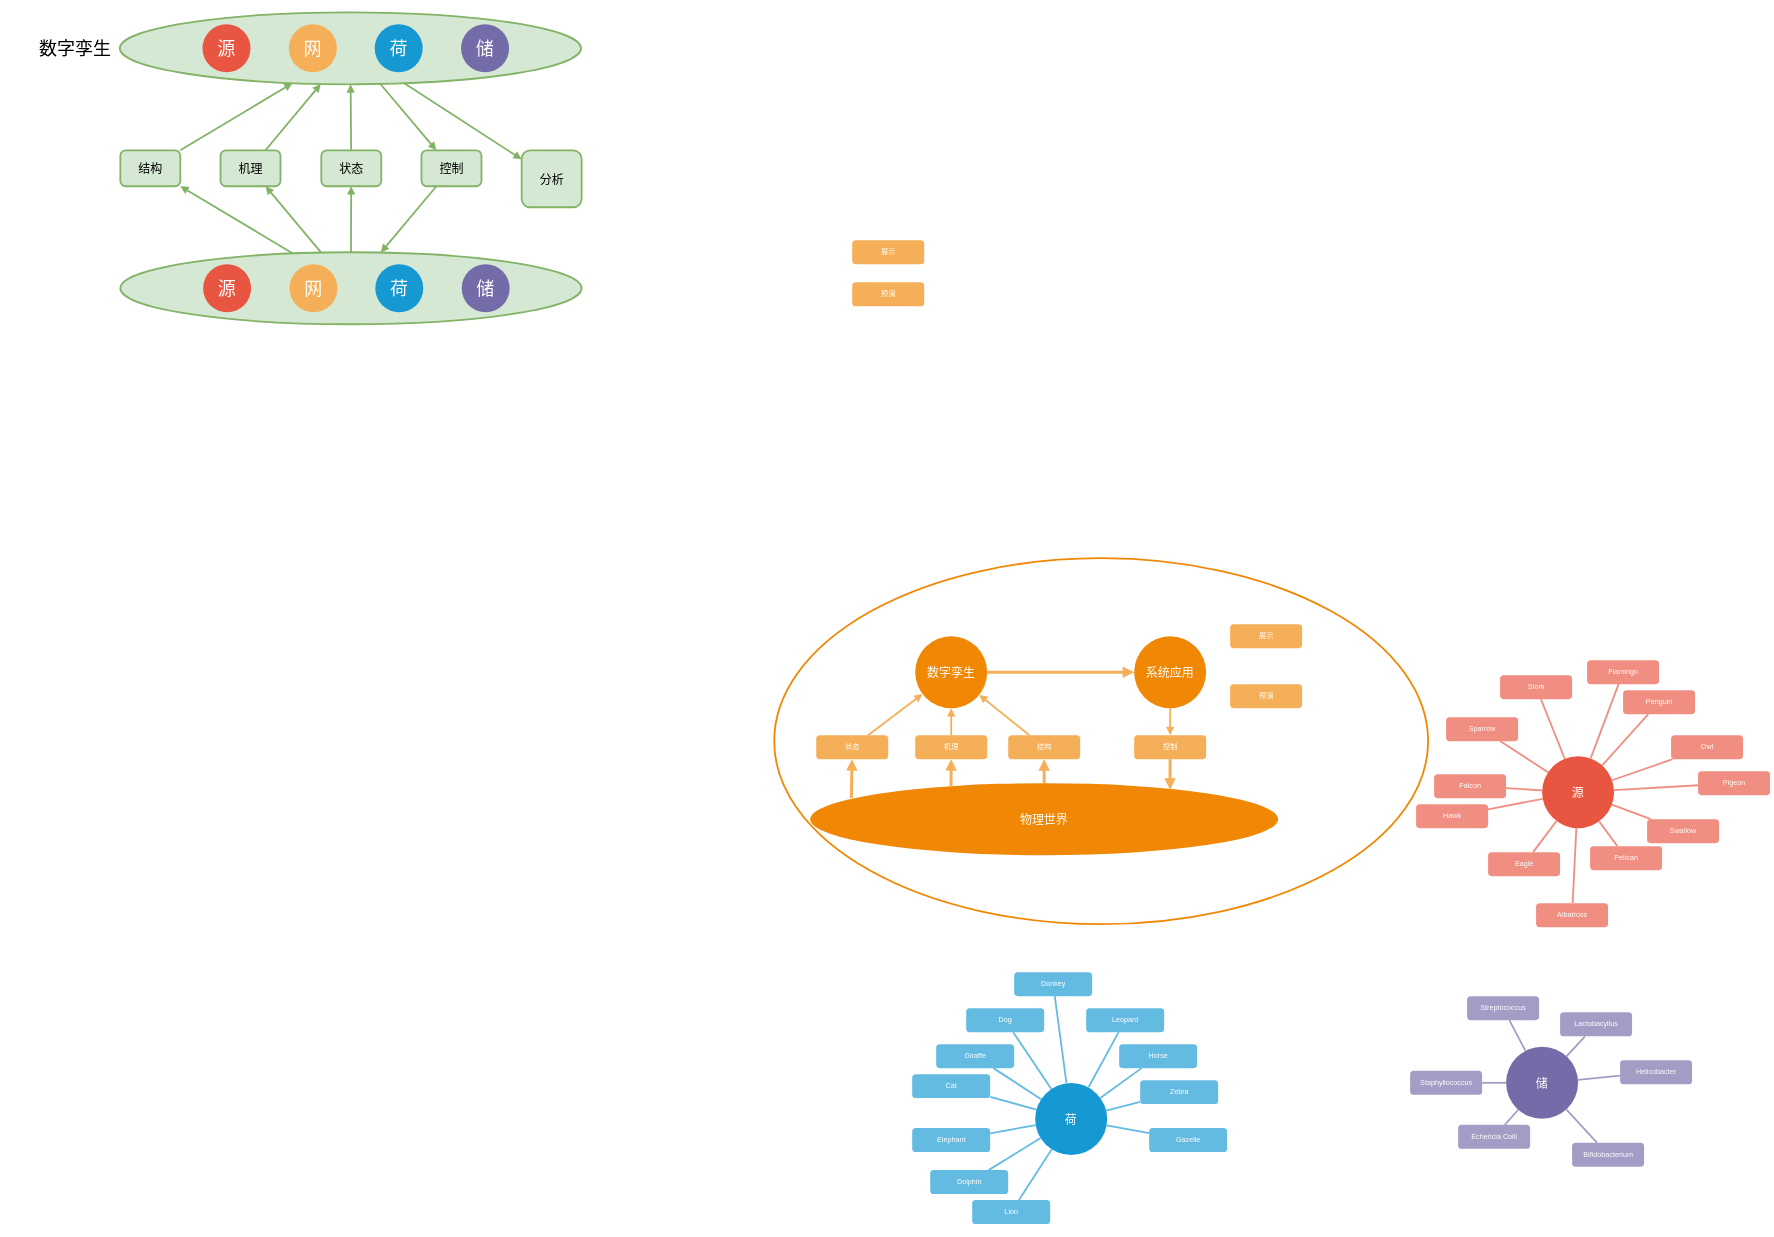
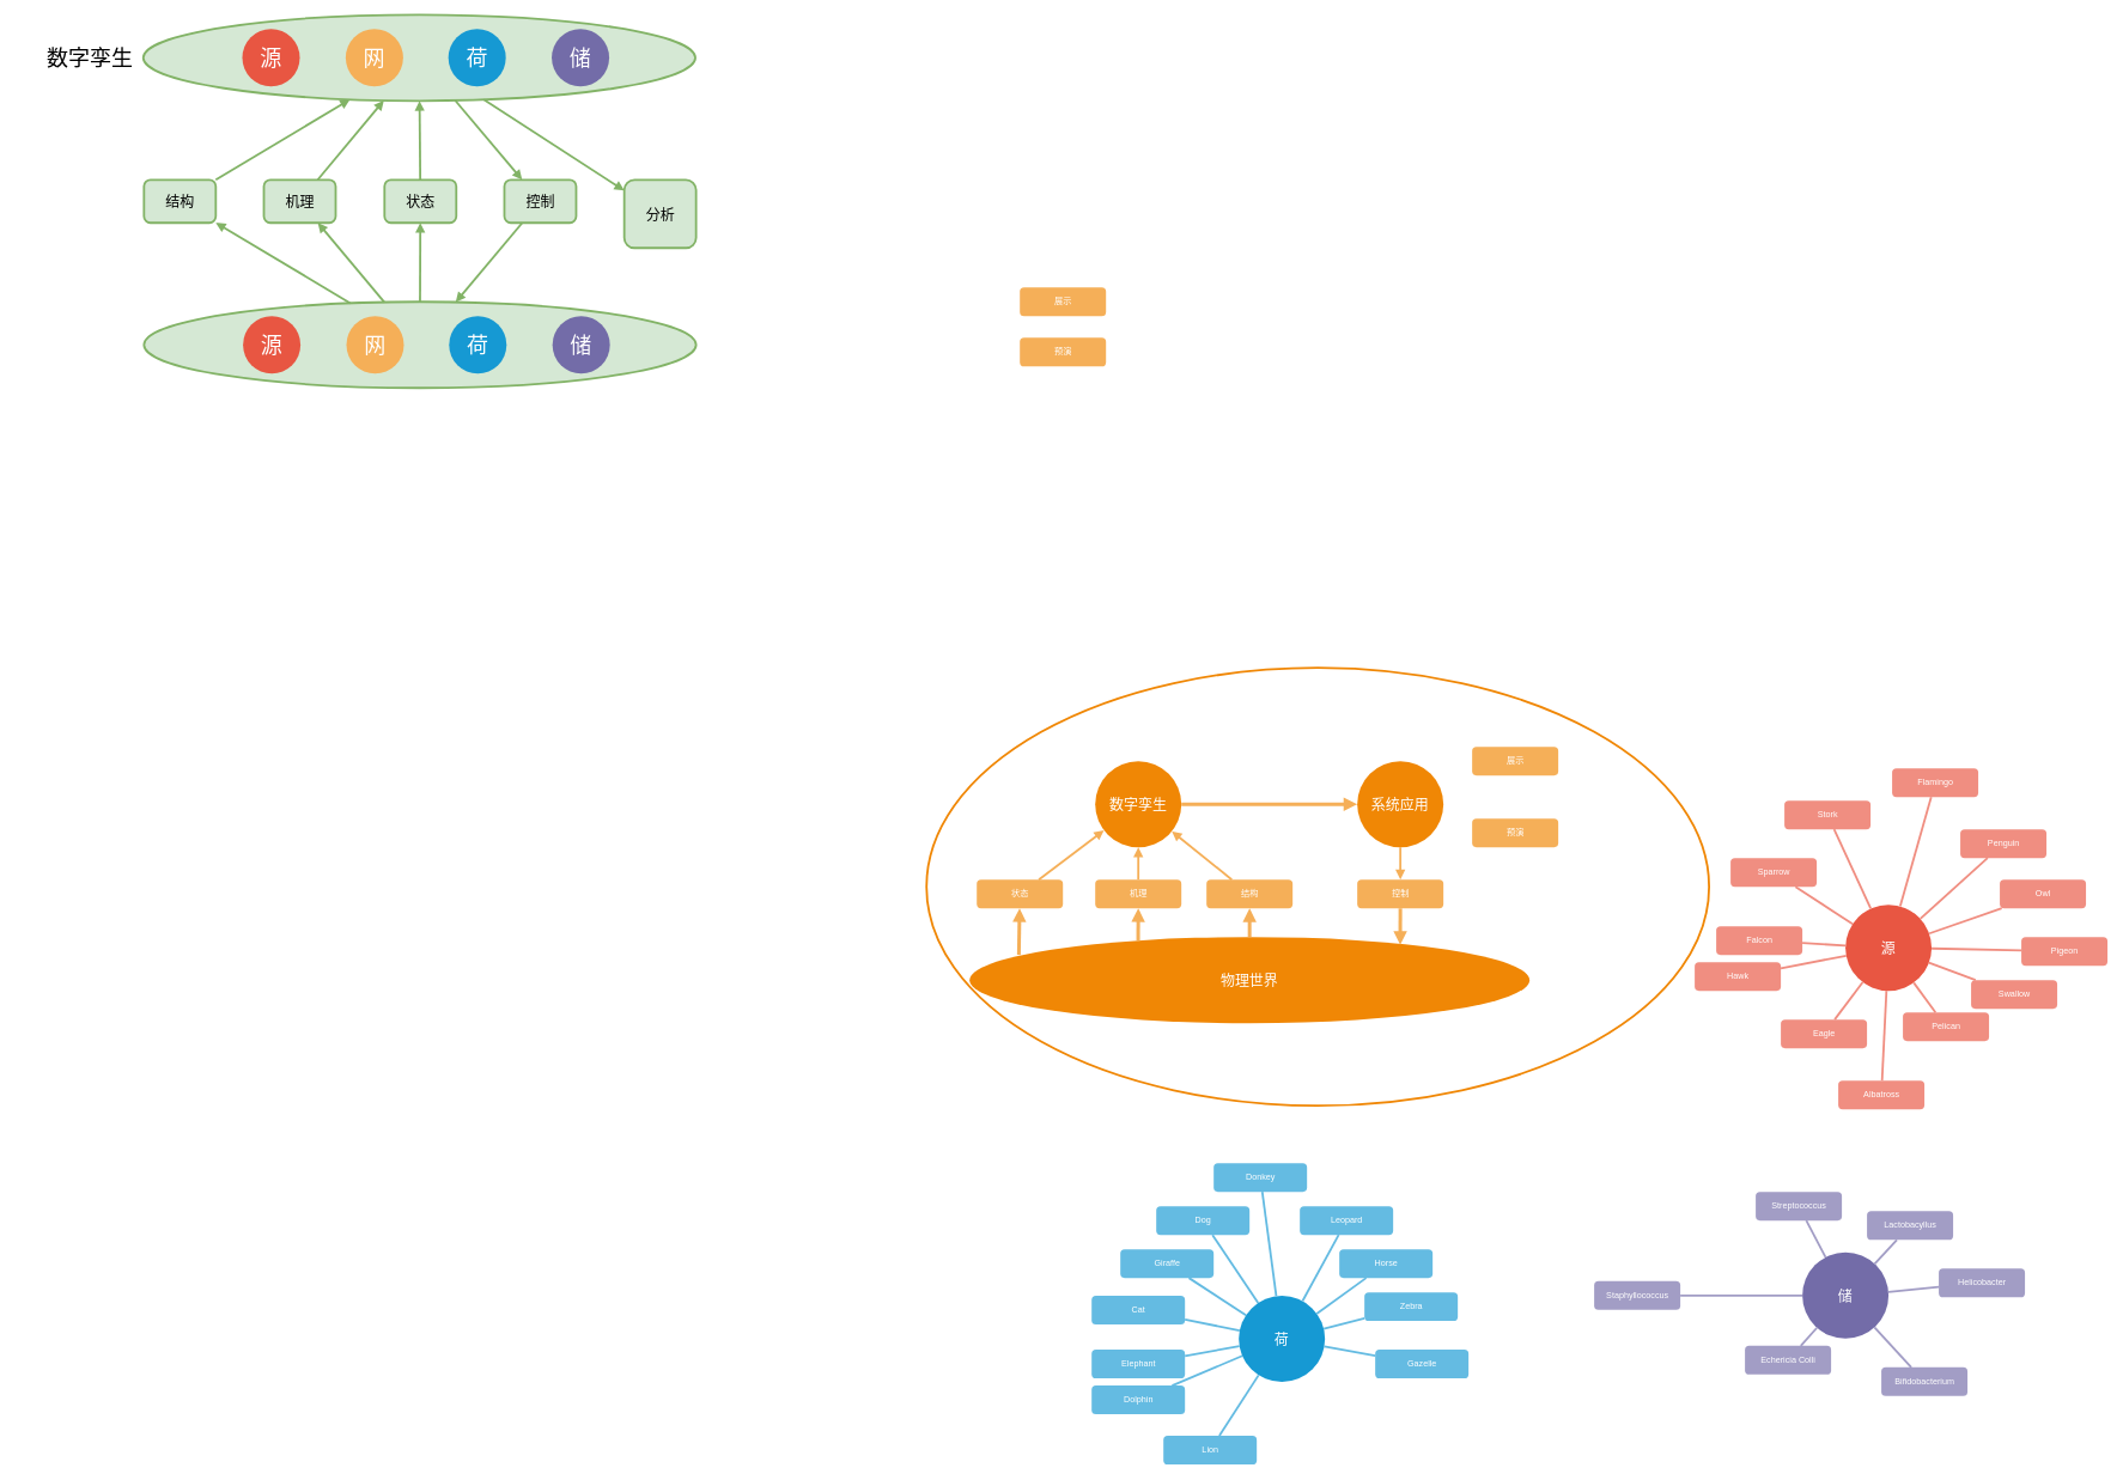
- <mxCell id="40" value="Flamingo" style="rounded=1;fillColor=#f08e81;strokeColor=none;strokeWidth=3;shadow=0;html=1;fontColor=#FFFFFF;" parent="1" vertex="1"><mxGeometry x="2645" y="1100" width="120" height="40" as="geometry" /></mxCell>
+ <mxCell id="40" value="Flamingo" style="rounded=1;fillColor=#f08e81;strokeColor=none;strokeWidth=3;shadow=0;html=1;fontColor=#FFFFFF;" parent="1" vertex="1"><mxGeometry x="2635" y="1070" width="120" height="40" as="geometry" /></mxCell>
- <mxCell id="39" value="Stork" style="rounded=1;fillColor=#f08e81;strokeColor=none;strokeWidth=3;shadow=0;html=1;fontColor=#FFFFFF;" parent="1" vertex="1"><mxGeometry x="2500" y="1125" width="120" height="40" as="geometry" /></mxCell>
+ <mxCell id="39" value="Stork" style="rounded=1;fillColor=#f08e81;strokeColor=none;strokeWidth=3;shadow=0;html=1;fontColor=#FFFFFF;" parent="1" vertex="1"><mxGeometry x="2485" y="1115" width="120" height="40" as="geometry" /></mxCell>
- <mxCell id="41" value="Penguin" style="rounded=1;fillColor=#f08e81;strokeColor=none;strokeWidth=3;shadow=0;html=1;fontColor=#FFFFFF;" parent="1" vertex="1"><mxGeometry x="2705" y="1150" width="120" height="40" as="geometry" /></mxCell>
+ <mxCell id="41" value="Penguin" style="rounded=1;fillColor=#f08e81;strokeColor=none;strokeWidth=3;shadow=0;html=1;fontColor=#FFFFFF;" parent="1" vertex="1"><mxGeometry x="2730" y="1155" width="120" height="40" as="geometry" /></mxCell>
- <mxCell id="35" value="Pigeon" style="rounded=1;fillColor=#f08e81;strokeColor=none;strokeWidth=3;shadow=0;html=1;fontColor=#FFFFFF;" parent="1" vertex="1"><mxGeometry x="2830" y="1285" width="120" height="40" as="geometry" /></mxCell>
+ <mxCell id="35" value="Pigeon" style="rounded=1;fillColor=#f08e81;strokeColor=none;strokeWidth=3;shadow=0;html=1;fontColor=#FFFFFF;" parent="1" vertex="1"><mxGeometry x="2815" y="1305" width="120" height="40" as="geometry" /></mxCell>
- <mxCell id="63" value="Staphyllococcus" style="rounded=1;fillColor=#a29dc5;strokeColor=none;strokeWidth=3;shadow=0;html=1;fontColor=#FFFFFF;" parent="1" vertex="1"><mxGeometry x="2350" y="1784.5" width="120" height="40" as="geometry" /></mxCell>
+ <mxCell id="63" value="Staphyllococcus" style="rounded=1;fillColor=#a29dc5;strokeColor=none;strokeWidth=3;shadow=0;html=1;fontColor=#FFFFFF;" parent="1" vertex="1"><mxGeometry x="2220" y="1784.5" width="120" height="40" as="geometry" /></mxCell>
- <mxCell id="10" value="Cat" style="rounded=1;fillColor=#64BBE2;strokeColor=none;strokeWidth=3;shadow=0;html=1;fontColor=#FFFFFF;" parent="1" vertex="1"><mxGeometry x="1520" y="1790" width="130" height="40" as="geometry" /></mxCell>
+ <mxCell id="10" value="Cat" style="rounded=1;fillColor=#64BBE2;strokeColor=none;strokeWidth=3;shadow=0;html=1;fontColor=#FFFFFF;" parent="1" vertex="1"><mxGeometry x="1520" y="1805" width="130" height="40" as="geometry" /></mxCell>
- <mxCell id="7" value="Dolphin" style="rounded=1;fillColor=#64BBE2;strokeColor=none;strokeWidth=3;shadow=0;html=1;fontColor=#FFFFFF;" parent="1" vertex="1"><mxGeometry x="1550" y="1950" width="130" height="40" as="geometry" /></mxCell>
+ <mxCell id="7" value="Dolphin" style="rounded=1;fillColor=#64BBE2;strokeColor=none;strokeWidth=3;shadow=0;html=1;fontColor=#FFFFFF;" parent="1" vertex="1"><mxGeometry x="1520" y="1930" width="130" height="40" as="geometry" /></mxCell>
